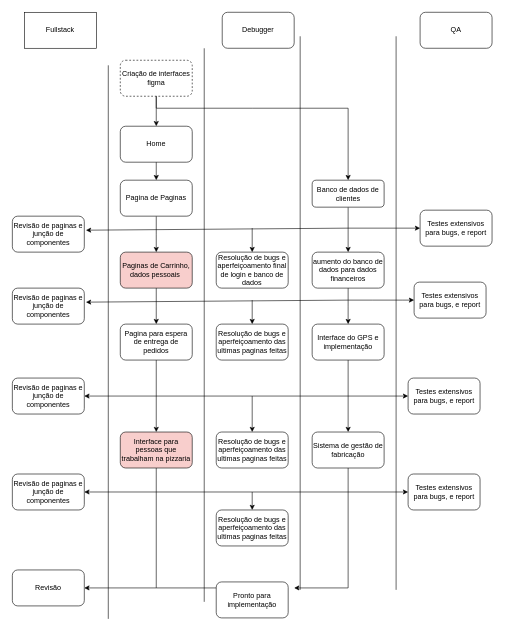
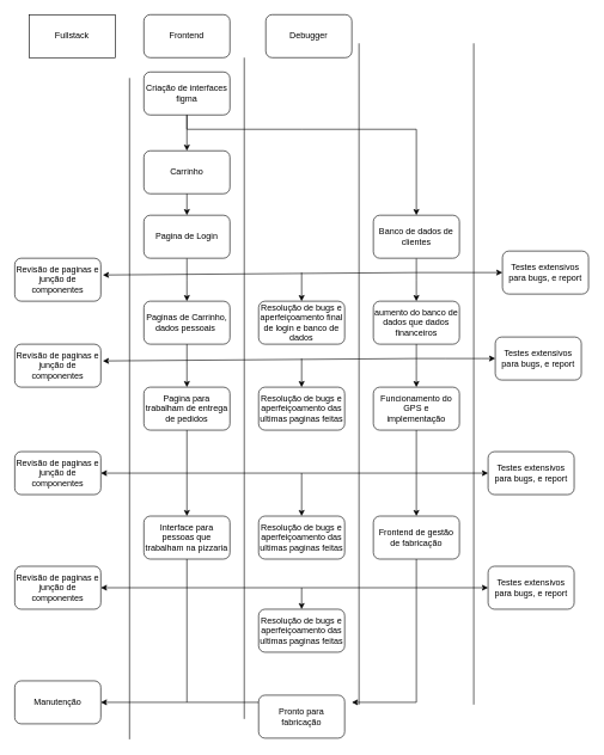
+ <mxCell id="54" value="Frontend" style="rounded=1;whiteSpace=wrap;html=1;" vertex="1" parent="1"><mxGeometry x="200" width="120" height="60" as="geometry" y="20" /></mxCell>
- <mxCell id="52" value="QA" style="rounded=1;whiteSpace=wrap;html=1;" vertex="1" parent="1"><mxGeometry x="700" width="120" height="60" as="geometry" y="20" /></mxCell>
- <mxCell id="2" value="Criação de interfaces&lt;div&gt;figma&lt;br&gt;&lt;/div&gt;" style="rounded=1;whiteSpace=wrap;html=1;dashed=1;" vertex="1" parent="1"><mxGeometry x="200" y="100" width="120" height="60" as="geometry" /></mxCell>
+ <mxCell id="2" value="Criação de interfaces&lt;div&gt;figma&lt;br&gt;&lt;/div&gt;" style="rounded=1;whiteSpace=wrap;html=1;" vertex="1" parent="1"><mxGeometry x="200" y="100" width="120" height="60" as="geometry" /></mxCell>
- <mxCell id="7" value="Home" style="rounded=1;whiteSpace=wrap;html=1;" vertex="1" parent="1"><mxGeometry x="200" y="210" width="120" height="60" as="geometry" /></mxCell>
+ <mxCell id="7" value="Carrinho" style="rounded=1;whiteSpace=wrap;html=1;" vertex="1" parent="1"><mxGeometry x="200" y="210" width="120" height="60" as="geometry" /></mxCell>
- <mxCell id="6" value="Banco de dados de clientes" style="rounded=1;whiteSpace=wrap;html=1;" vertex="1" parent="1"><mxGeometry x="520" y="300" width="120" height="45" as="geometry" /></mxCell>
+ <mxCell id="6" value="Banco de dados de clientes" style="rounded=1;whiteSpace=wrap;html=1;" vertex="1" parent="1"><mxGeometry x="520" y="300" width="120" height="60" as="geometry" /></mxCell>
- <mxCell id="12" value="Pagina de Paginas" style="rounded=1;whiteSpace=wrap;html=1;" vertex="1" parent="1"><mxGeometry x="200" y="300" width="120" height="60" as="geometry" /></mxCell>
+ <mxCell id="12" value="Pagina de Login" style="rounded=1;whiteSpace=wrap;html=1;" vertex="1" parent="1"><mxGeometry x="200" y="300" width="120" height="60" as="geometry" /></mxCell>
- <mxCell id="18" value="Paginas de Carrinho, dados pessoais&amp;nbsp;" style="rounded=1;whiteSpace=wrap;html=1;fillColor=#f8cecc;" vertex="1" parent="1"><mxGeometry x="200" y="420" width="120" height="60" as="geometry" /></mxCell>
+ <mxCell id="18" value="Paginas de Carrinho, dados pessoais&amp;nbsp;" style="rounded=1;whiteSpace=wrap;html=1;" vertex="1" parent="1"><mxGeometry x="200" y="420" width="120" height="60" as="geometry" /></mxCell>
- <mxCell id="15" value="aumento do banco de dados para dados financeiros" style="rounded=1;whiteSpace=wrap;html=1;" vertex="1" parent="1"><mxGeometry x="520" y="420" width="120" height="60" as="geometry" /></mxCell>
+ <mxCell id="15" value="aumento do banco de dados que dados financeiros" style="rounded=1;whiteSpace=wrap;html=1;" vertex="1" parent="1"><mxGeometry x="520" y="420" width="120" height="60" as="geometry" /></mxCell>
- <mxCell id="27" value="Pagina para espera de entrega de pedidos" style="rounded=1;whiteSpace=wrap;html=1;" vertex="1" parent="1"><mxGeometry x="200" y="540" width="120" height="60" as="geometry" /></mxCell>
+ <mxCell id="27" value="Pagina para trabalham de entrega de pedidos" style="rounded=1;whiteSpace=wrap;html=1;" vertex="1" parent="1"><mxGeometry x="200" y="540" width="120" height="60" as="geometry" /></mxCell>
- <mxCell id="24" value="Interface do GPS e implementação" style="rounded=1;whiteSpace=wrap;html=1;" vertex="1" parent="1"><mxGeometry x="520" y="540" width="120" height="60" as="geometry" /></mxCell>
+ <mxCell id="24" value="Funcionamento do GPS e implementação" style="rounded=1;whiteSpace=wrap;html=1;" vertex="1" parent="1"><mxGeometry x="520" y="540" width="120" height="60" as="geometry" /></mxCell>
- <mxCell id="34" value="Interface para pessoas que trabalham na pizzaria" style="rounded=1;whiteSpace=wrap;html=1;fillColor=#f8cecc;" vertex="1" parent="1"><mxGeometry x="200" y="720" width="120" height="60" as="geometry" /></mxCell>
+ <mxCell id="34" value="Interface para pessoas que trabalham na pizzaria" style="rounded=1;whiteSpace=wrap;html=1;" vertex="1" parent="1"><mxGeometry x="200" y="720" width="120" height="60" as="geometry" /></mxCell>
- <mxCell id="35" value="Sistema de gestão de fabricação" style="rounded=1;whiteSpace=wrap;html=1;" vertex="1" parent="1"><mxGeometry x="520" y="720" width="120" height="60" as="geometry" /></mxCell>
+ <mxCell id="35" value="Frontend de gestão de fabricação" style="rounded=1;whiteSpace=wrap;html=1;" vertex="1" parent="1"><mxGeometry x="520" y="720" width="120" height="60" as="geometry" /></mxCell>
- <mxCell id="47" value="Revisão" style="rounded=1;whiteSpace=wrap;html=1;" vertex="1" parent="1"><mxGeometry y="950" width="120" height="60" as="geometry" x="20" /></mxCell>
+ <mxCell id="47" value="Manutenção" style="rounded=1;whiteSpace=wrap;html=1;" vertex="1" parent="1"><mxGeometry y="950" width="120" height="60" as="geometry" x="20" /></mxCell>
- <mxCell id="36" value="Pronto para implementação" style="rounded=1;whiteSpace=wrap;html=1;" vertex="1" parent="1"><mxGeometry x="360" y="970" width="120" height="60" as="geometry" /></mxCell>
+ <mxCell id="36" value="Pronto para fabricação" style="rounded=1;whiteSpace=wrap;html=1;" vertex="1" parent="1"><mxGeometry x="360" y="970" width="120" height="60" as="geometry" /></mxCell>
